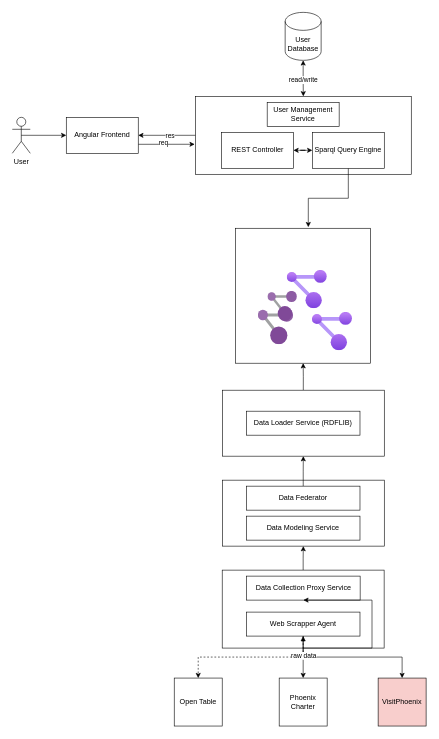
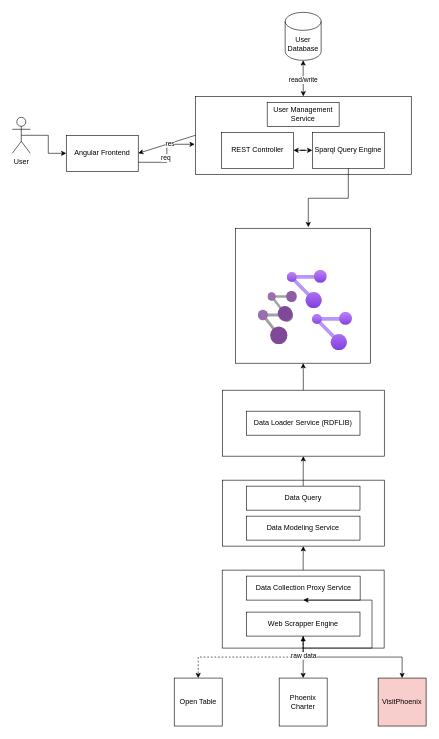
- <mxCell id="30" value="Angular Frontend" style="rounded=0;whiteSpace=wrap;html=1;" vertex="1" parent="1"><mxGeometry x="110" y="195" width="120" height="60" as="geometry" /></mxCell>
+ <mxCell id="30" value="Angular Frontend" style="rounded=0;whiteSpace=wrap;html=1;" vertex="1" parent="1"><mxGeometry x="110" y="225" width="120" height="60" as="geometry" /></mxCell>
- <mxCell id="19" value="Data Federator" style="rounded=0;whiteSpace=wrap;html=1;" vertex="1" parent="1"><mxGeometry x="410.25" y="810" width="189.5" height="40" as="geometry" /></mxCell>
+ <mxCell id="19" value="Data Query" style="rounded=0;whiteSpace=wrap;html=1;" vertex="1" parent="1"><mxGeometry x="410.25" y="810" width="189.5" height="40" as="geometry" /></mxCell>
- <mxCell id="16" value="Web Scrapper Agent" style="rounded=0;whiteSpace=wrap;html=1;" vertex="1" parent="1"><mxGeometry x="410.25" y="1020" width="189.5" height="40" as="geometry" /></mxCell>
+ <mxCell id="16" value="Web Scrapper Engine" style="rounded=0;whiteSpace=wrap;html=1;" vertex="1" parent="1"><mxGeometry x="410.25" y="1020" width="189.5" height="40" as="geometry" /></mxCell>
